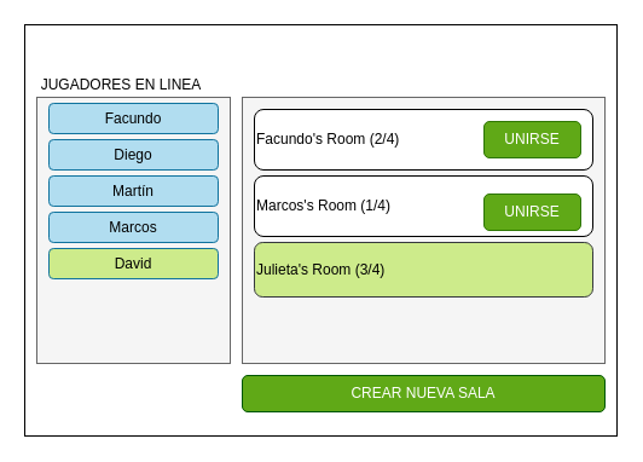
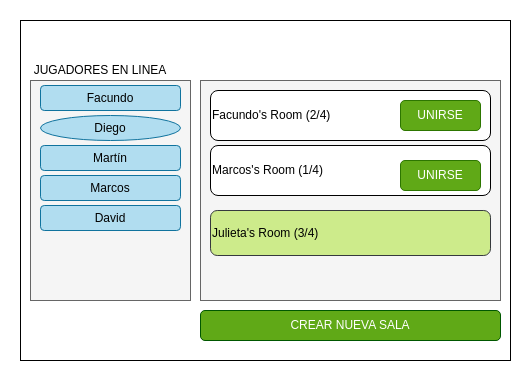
- <mxCell id="12" value="Diego" style="rounded=1;whiteSpace=wrap;html=1;fillColor=#b1ddf0;strokeColor=#10739e;" vertex="1" parent="1"><mxGeometry x="40" y="115" width="140" height="25" as="geometry" /></mxCell>
+ <mxCell id="12" value="Diego" style="ellipse;whiteSpace=wrap;html=1;fillColor=#b1ddf0;strokeColor=#10739e;" vertex="1" parent="1"><mxGeometry x="40" y="115" width="140" height="25" as="geometry" /></mxCell>
- <mxCell id="15" value="David" style="rounded=1;whiteSpace=wrap;html=1;fillColor=#cdeb8b;strokeColor=#10739e;" vertex="1" parent="1"><mxGeometry x="40" y="205" width="140" height="25" as="geometry" /></mxCell>
+ <mxCell id="15" value="David" style="rounded=1;whiteSpace=wrap;html=1;fillColor=#b1ddf0;strokeColor=#10739e;" vertex="1" parent="1"><mxGeometry x="40" y="205" width="140" height="25" as="geometry" /></mxCell>
- <mxCell id="16" value="&lt;div align=&quot;left&quot;&gt;Julieta's Room (3/4)&lt;br&gt;&lt;/div&gt;" style="rounded=1;whiteSpace=wrap;html=1;align=left;fillColor=#cdeb8b;strokeColor=#36393d;" vertex="1" parent="1"><mxGeometry x="210" y="200" width="280" height="45" as="geometry" /></mxCell>
+ <mxCell id="16" value="&lt;div align=&quot;left&quot;&gt;Julieta's Room (3/4)&lt;br&gt;&lt;/div&gt;" style="rounded=1;whiteSpace=wrap;html=1;align=left;fillColor=#cdeb8b;strokeColor=#36393d;" vertex="1" parent="1"><mxGeometry x="210" y="210" width="280" height="45" as="geometry" /></mxCell>
